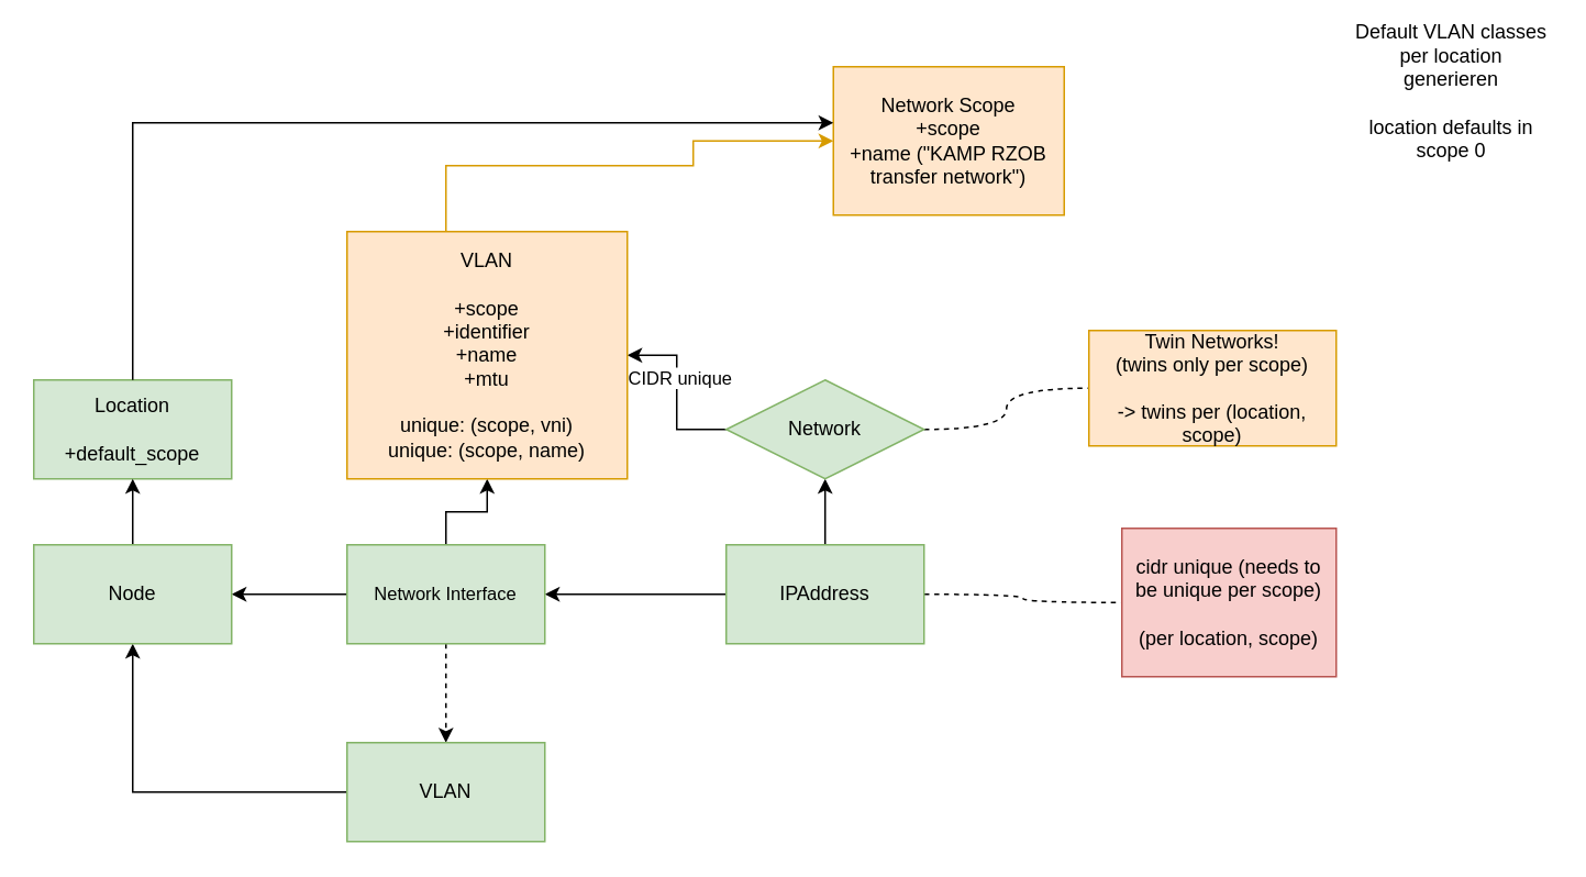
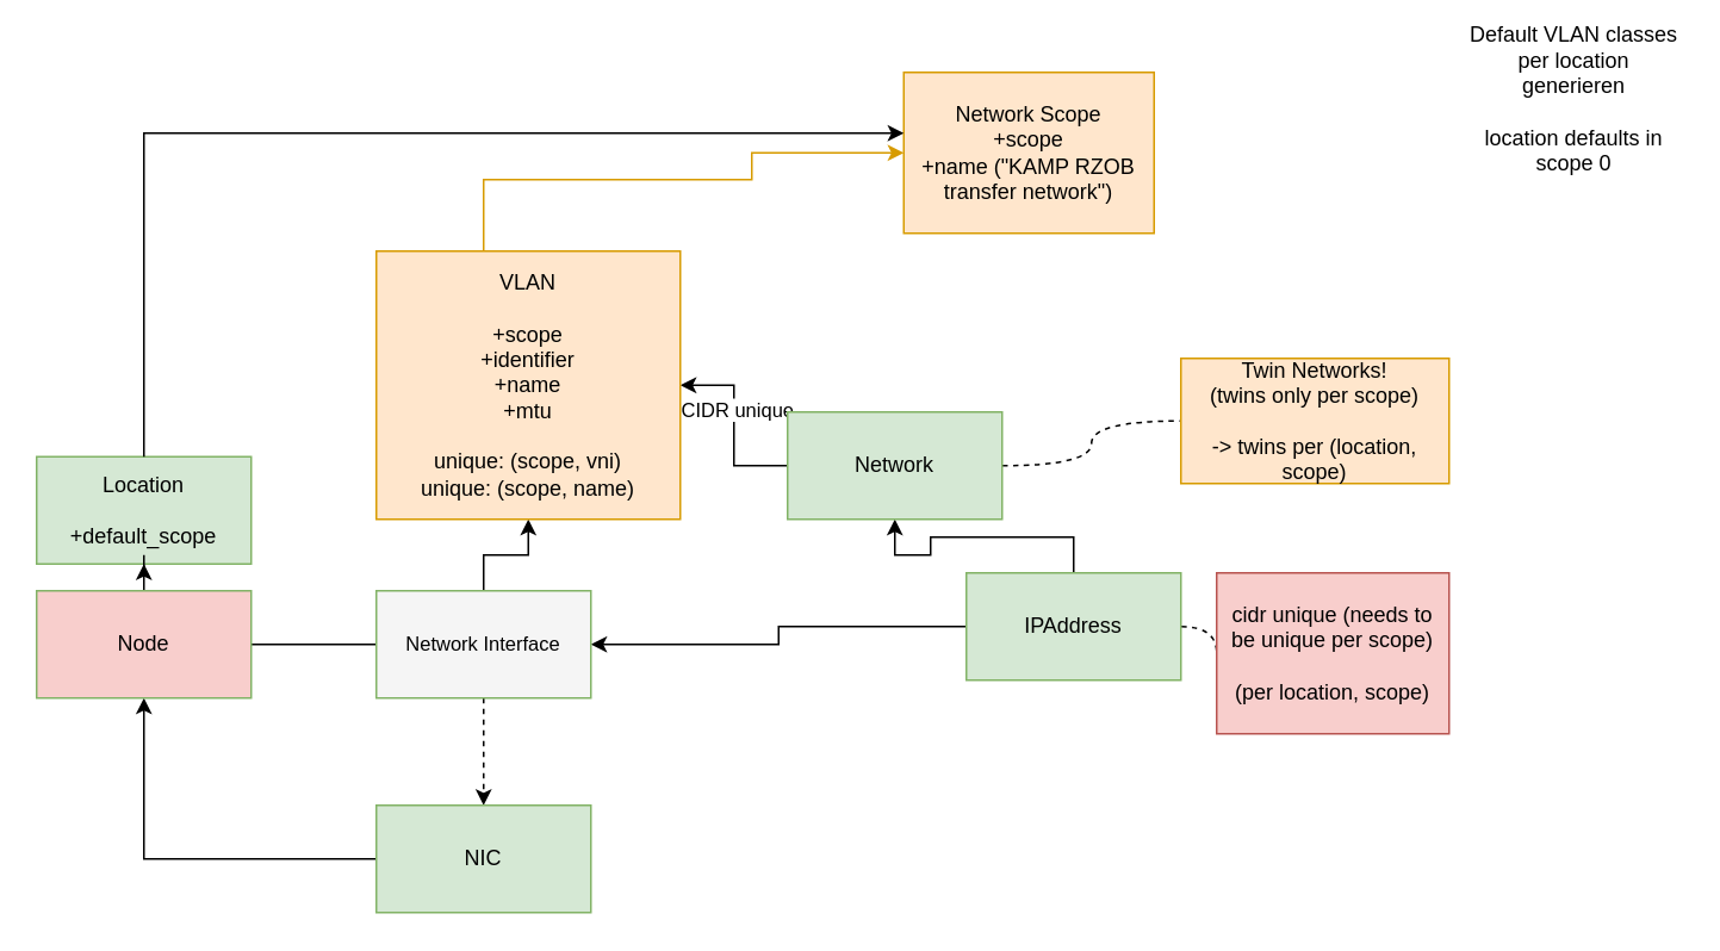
- <mxCell id="18" value="&lt;div&gt;Location&lt;/div&gt;&lt;div&gt;&lt;br&gt;&lt;/div&gt;&lt;div&gt;+default_scope&lt;br&gt;&lt;/div&gt;" style="rounded=0;whiteSpace=wrap;html=1;fillColor=#d5e8d4;strokeColor=#82b366;" parent="1" vertex="1"><mxGeometry x="20" y="230" width="120" height="60" as="geometry" /></mxCell>
+ <mxCell id="18" value="&lt;div&gt;Location&lt;/div&gt;&lt;div&gt;&lt;br&gt;&lt;/div&gt;&lt;div&gt;+default_scope&lt;br&gt;&lt;/div&gt;" style="rounded=0;whiteSpace=wrap;html=1;fillColor=#d5e8d4;strokeColor=#82b366;" parent="1" vertex="1"><mxGeometry x="20" y="255" width="120" height="60" as="geometry" /></mxCell>
- <mxCell id="15" value="Network" style="rhombus;whiteSpace=wrap;html=1;fillColor=#d5e8d4;strokeColor=#82b366;" parent="1" vertex="1"><mxGeometry x="440" y="230" width="120" height="60" as="geometry" /></mxCell>
+ <mxCell id="15" value="Network" style="rounded=0;whiteSpace=wrap;html=1;fillColor=#d5e8d4;strokeColor=#82b366;" parent="1" vertex="1"><mxGeometry x="440" y="230" width="120" height="60" as="geometry" /></mxCell>
- <mxCell id="22" value="Node" style="rounded=0;whiteSpace=wrap;html=1;fillColor=#d5e8d4;strokeColor=#82b366;" parent="1" vertex="1"><mxGeometry x="20" y="330" width="120" height="60" as="geometry" /></mxCell>
+ <mxCell id="22" value="Node" style="rounded=0;whiteSpace=wrap;html=1;fillColor=#f8cecc;strokeColor=#82b366;" parent="1" vertex="1"><mxGeometry x="20" y="330" width="120" height="60" as="geometry" /></mxCell>
- <mxCell id="8" style="edgeStyle=orthogonalEdgeStyle;rounded=0;orthogonalLoop=1;jettySize=auto;html=1;exitX=0;exitY=0.5;exitDx=0;exitDy=0;" parent="1" source="9" target="22" edge="1"><mxGeometry relative="1" as="geometry" /></mxCell>
+ <mxCell id="8" style="edgeStyle=orthogonalEdgeStyle;rounded=0;orthogonalLoop=1;jettySize=auto;html=1;exitX=0;exitY=0.5;exitDx=0;exitDy=0;endArrow=none;" parent="1" source="9" target="22" edge="1"><mxGeometry relative="1" as="geometry" /></mxCell>
- <mxCell id="9" value="Network Interface" style="rounded=0;whiteSpace=wrap;html=1;fillColor=#d5e8d4;strokeColor=#82b366;fontSize=11;" parent="1" vertex="1"><mxGeometry x="210" y="330" width="120" height="60" as="geometry" /></mxCell>
+ <mxCell id="9" value="Network Interface" style="rounded=0;whiteSpace=wrap;html=1;fillColor=#f5f5f5;strokeColor=#82b366;fontSize=11;" parent="1" vertex="1"><mxGeometry x="210" y="330" width="120" height="60" as="geometry" /></mxCell>
- <mxCell id="5" value="IPAddress" style="rounded=0;whiteSpace=wrap;html=1;fillColor=#d5e8d4;strokeColor=#82b366;" parent="1" vertex="1"><mxGeometry x="440" y="330" width="120" height="60" as="geometry" /></mxCell>
+ <mxCell id="5" value="IPAddress" style="rounded=0;whiteSpace=wrap;html=1;fillColor=#d5e8d4;strokeColor=#82b366;" parent="1" vertex="1"><mxGeometry x="540" y="320" width="120" height="60" as="geometry" /></mxCell>
- <mxCell id="11" value="VLAN" style="rounded=0;whiteSpace=wrap;html=1;fillColor=#d5e8d4;strokeColor=#82b366;" parent="1" vertex="1"><mxGeometry x="210" y="450" width="120" height="60" as="geometry" /></mxCell>
+ <mxCell id="11" value="NIC" style="rounded=0;whiteSpace=wrap;html=1;fillColor=#d5e8d4;strokeColor=#82b366;" parent="1" vertex="1"><mxGeometry x="210" y="450" width="120" height="60" as="geometry" /></mxCell>
